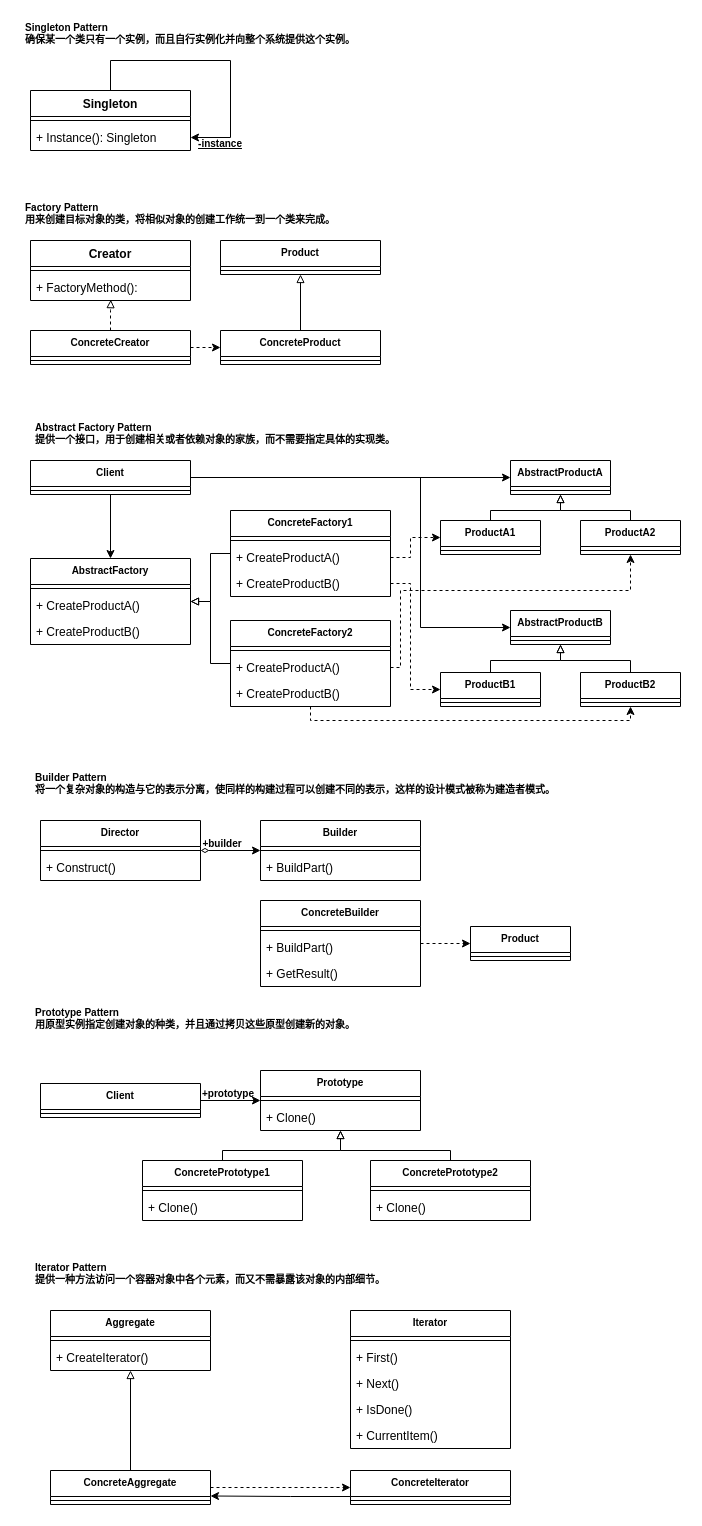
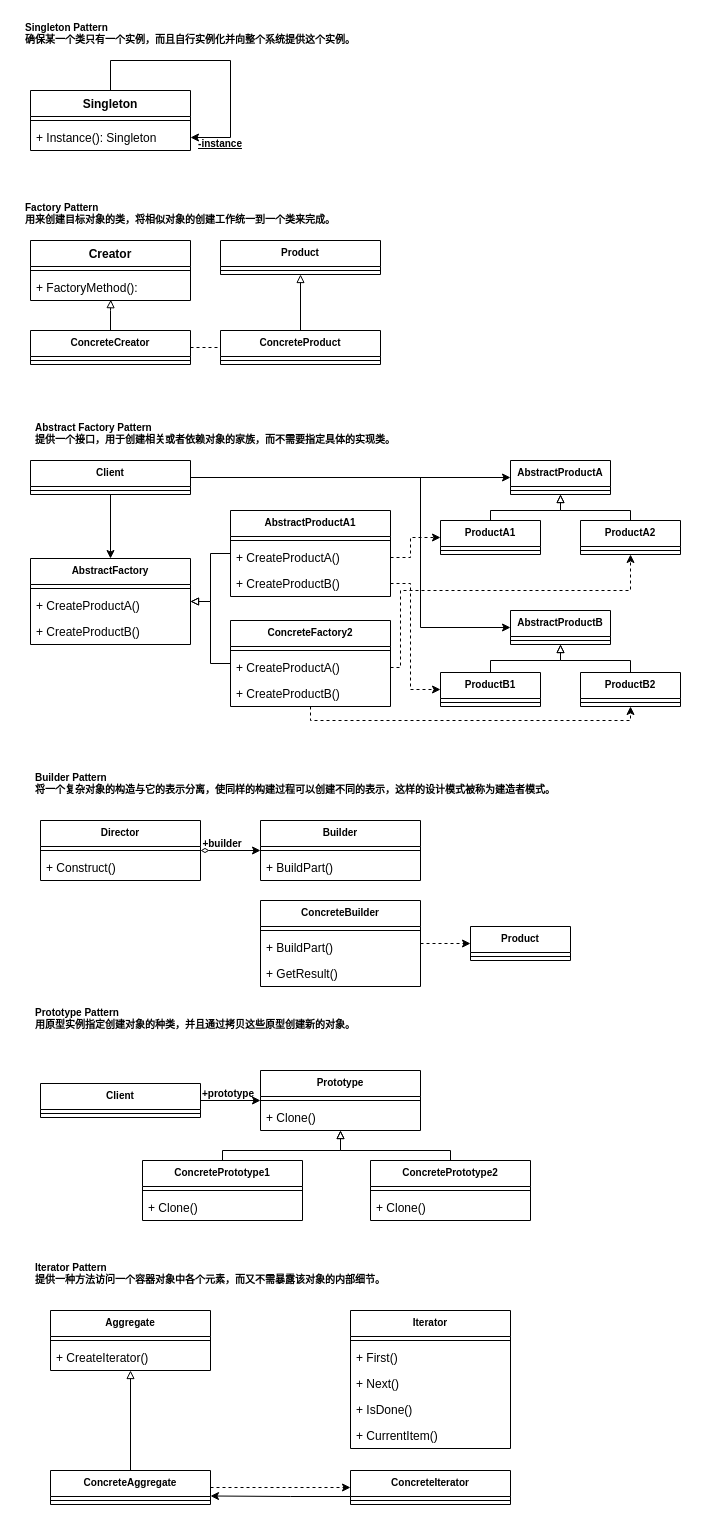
- <mxCell id="9" style="edgeStyle=orthogonalEdgeStyle;rounded=0;orthogonalLoop=1;jettySize=auto;html=1;entryX=0.502;entryY=0.968;entryDx=0;entryDy=0;entryPerimeter=0;fontSize=10;endArrow=block;endFill=0;dashed=1;" edge="1" parent="1" source="11" target="20"><mxGeometry relative="1" as="geometry" /></mxCell>
+ <mxCell id="9" style="edgeStyle=orthogonalEdgeStyle;rounded=0;orthogonalLoop=1;jettySize=auto;html=1;entryX=0.502;entryY=0.968;entryDx=0;entryDy=0;entryPerimeter=0;fontSize=10;endArrow=block;endFill=0;" edge="1" parent="1" source="11" target="20"><mxGeometry relative="1" as="geometry" /></mxCell>
- <mxCell id="10" style="edgeStyle=orthogonalEdgeStyle;rounded=0;orthogonalLoop=1;jettySize=auto;html=1;exitX=1;exitY=0.5;exitDx=0;exitDy=0;entryX=0;entryY=0.5;entryDx=0;entryDy=0;endArrow=classic;endFill=1;fontSize=10;dashed=1;" edge="1" parent="1" source="11" target="16"><mxGeometry relative="1" as="geometry" /></mxCell>
+ <mxCell id="10" style="edgeStyle=orthogonalEdgeStyle;rounded=0;orthogonalLoop=1;jettySize=auto;html=1;exitX=1;exitY=0.5;exitDx=0;exitDy=0;entryX=0;entryY=0.5;entryDx=0;entryDy=0;endArrow=none;endFill=1;fontSize=10;dashed=1;" edge="1" parent="1" source="11" target="16"><mxGeometry relative="1" as="geometry" /></mxCell>
- <mxCell id="49" value="ConcreteFactory1" style="swimlane;fontStyle=1;align=center;verticalAlign=top;childLayout=stackLayout;horizontal=1;startSize=26;horizontalStack=0;resizeParent=1;resizeParentMax=0;resizeLast=0;collapsible=1;marginBottom=0;strokeColor=#000000;fontSize=10;" vertex="1" parent="1"><mxGeometry x="230" y="510" width="160" height="86" as="geometry" /></mxCell>
+ <mxCell id="49" value="AbstractProductA1" style="swimlane;fontStyle=1;align=center;verticalAlign=top;childLayout=stackLayout;horizontal=1;startSize=26;horizontalStack=0;resizeParent=1;resizeParentMax=0;resizeLast=0;collapsible=1;marginBottom=0;strokeColor=#000000;fontSize=10;" vertex="1" parent="1"><mxGeometry x="230" y="510" width="160" height="86" as="geometry" /></mxCell>
